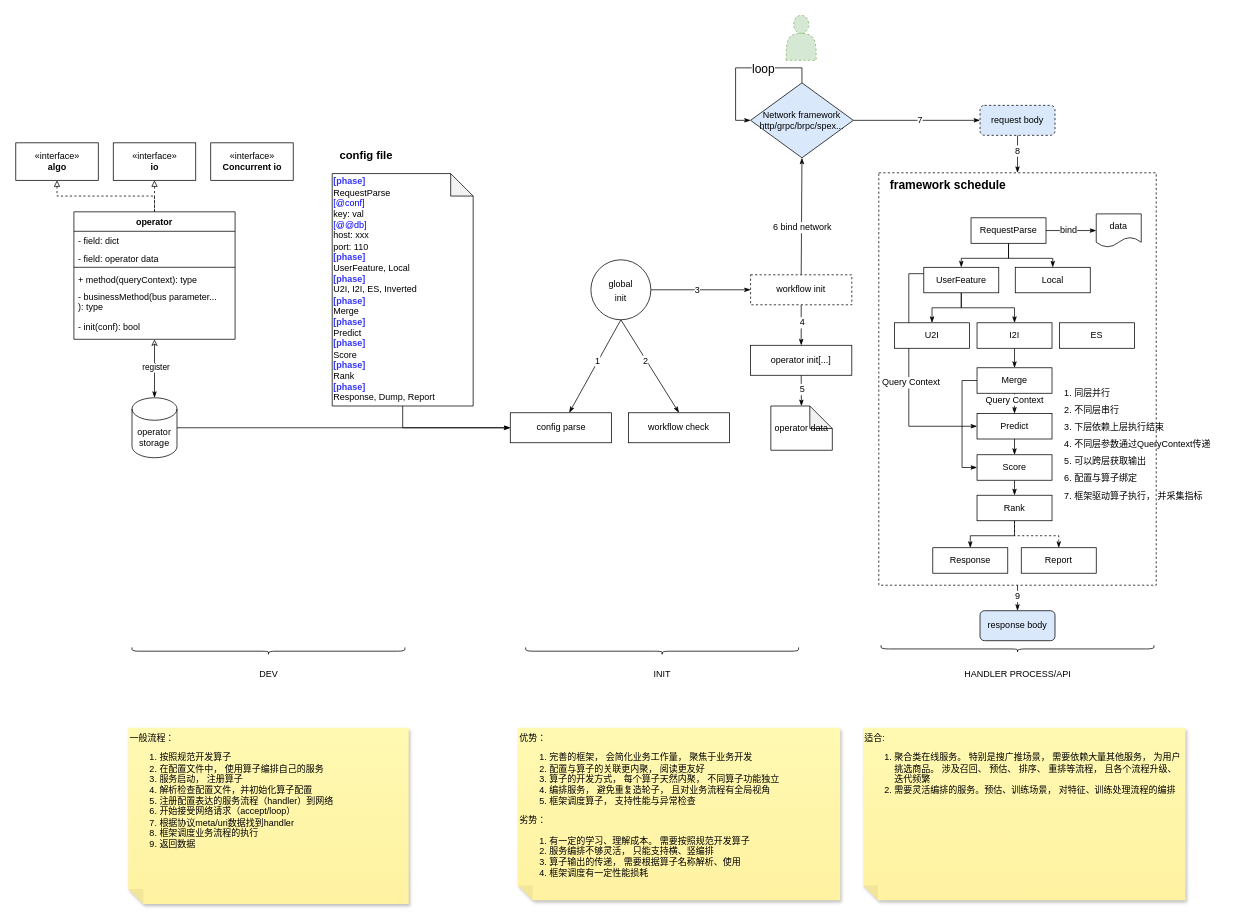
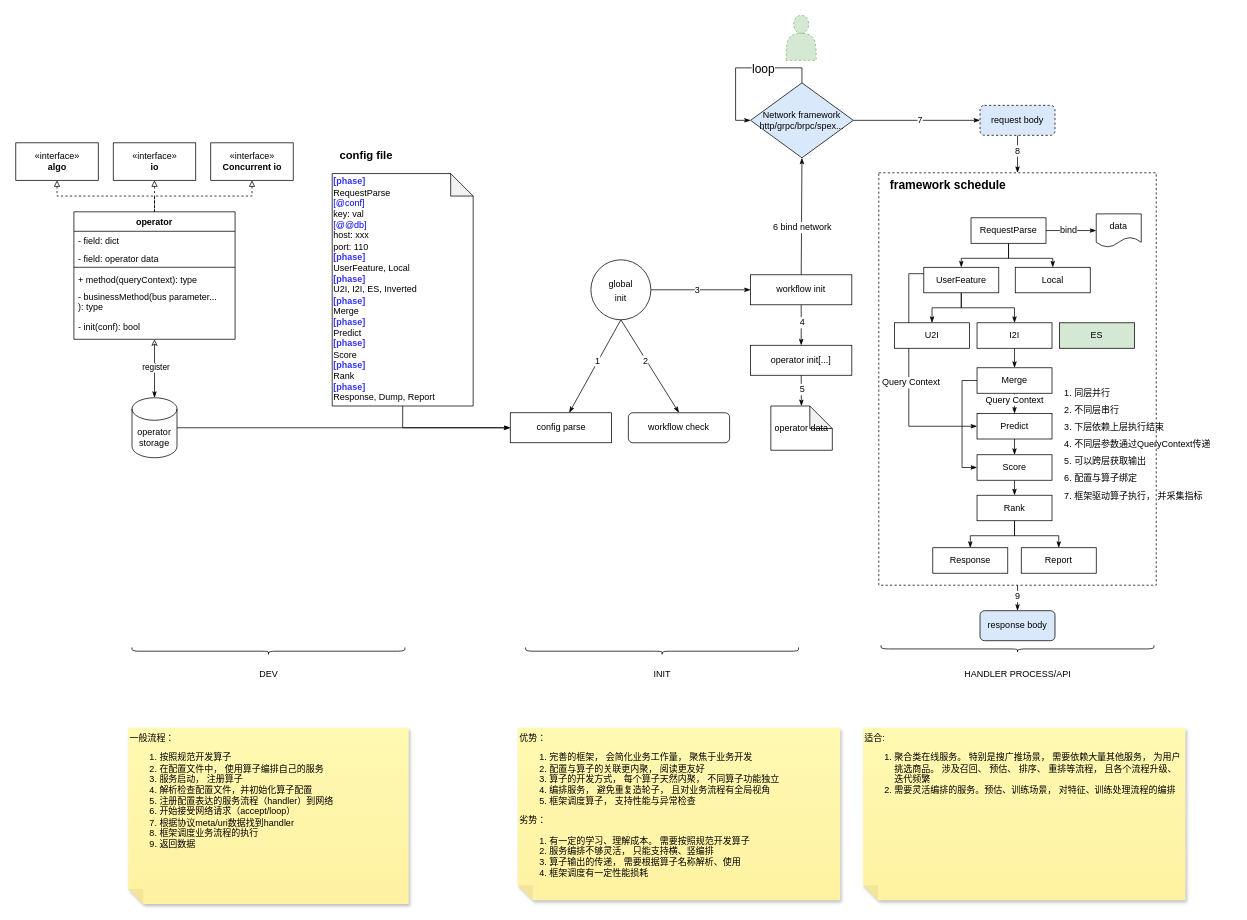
+ <mxCell id="20" style="edgeStyle=orthogonalEdgeStyle;rounded=0;orthogonalLoop=1;jettySize=auto;html=1;exitX=0.5;exitY=1;exitDx=0;exitDy=0;entryX=0.5;entryY=0;entryDx=0;entryDy=0;dashed=1;startArrow=block;startFill=0;endArrow=none;endFill=0;" parent="1" source="21" target="9" edge="1"><mxGeometry relative="1" as="geometry" /></mxCell>
- <mxCell id="42" value="workflow init" style="rounded=0;whiteSpace=wrap;html=1;fontSize=12;fontColor=#000000;dashed=1;" parent="1" vertex="1"><mxGeometry x="1000" y="366" width="135" height="40" as="geometry" /></mxCell>
+ <mxCell id="42" value="workflow init" style="rounded=0;whiteSpace=wrap;html=1;fontSize=12;fontColor=#000000;" parent="1" vertex="1"><mxGeometry x="1000" y="366" width="135" height="40" as="geometry" /></mxCell>
- <mxCell id="77" value="&lt;span style=&quot;text-align: left;&quot;&gt;ES&lt;/span&gt;" style="rounded=0;whiteSpace=wrap;html=1;fontSize=12;fontColor=#000000;" parent="1" vertex="1"><mxGeometry x="1412" y="430" width="100" height="34" as="geometry" /></mxCell>
+ <mxCell id="77" value="&lt;span style=&quot;text-align: left;&quot;&gt;ES&lt;/span&gt;" style="rounded=0;whiteSpace=wrap;html=1;fontSize=12;fontColor=#000000;fillColor=#d5e8d4;" parent="1" vertex="1"><mxGeometry x="1412" y="430" width="100" height="34" as="geometry" /></mxCell>
- <mxCell id="37" value="workflow check" style="rounded=0;whiteSpace=wrap;html=1;fontSize=12;fontColor=#000000;" parent="1" vertex="1"><mxGeometry x="837" y="550" width="135" height="40" as="geometry" /></mxCell>
+ <mxCell id="37" value="workflow check" style="whiteSpace=wrap;html=1;fontSize=12;fontColor=#000000;rounded=1;" parent="1" vertex="1"><mxGeometry x="837" y="550" width="135" height="40" as="geometry" /></mxCell>
- <mxCell id="69" style="edgeStyle=orthogonalEdgeStyle;rounded=0;orthogonalLoop=1;jettySize=auto;html=1;exitX=0.5;exitY=1;exitDx=0;exitDy=0;entryX=0.5;entryY=0;entryDx=0;entryDy=0;fontSize=12;fontColor=#000000;startArrow=none;startFill=0;endArrow=classicThin;endFill=1;dashed=1;" parent="1" source="70" target="64" edge="1"><mxGeometry relative="1" as="geometry" /></mxCell>
+ <mxCell id="69" style="edgeStyle=orthogonalEdgeStyle;rounded=0;orthogonalLoop=1;jettySize=auto;html=1;exitX=0.5;exitY=1;exitDx=0;exitDy=0;entryX=0.5;entryY=0;entryDx=0;entryDy=0;fontSize=12;fontColor=#000000;startArrow=none;startFill=0;endArrow=classicThin;endFill=1;" parent="1" source="70" target="64" edge="1"><mxGeometry relative="1" as="geometry" /></mxCell>
